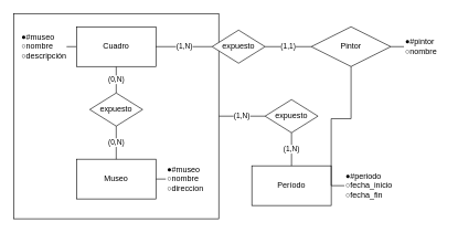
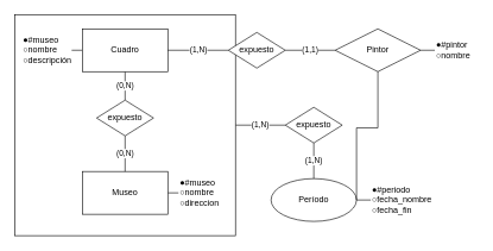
- <mxCell id="11" value="Período" style="rounded=0;whiteSpace=wrap;html=1;" vertex="1" parent="1"><mxGeometry x="380" y="250" width="120" height="60" as="geometry" /></mxCell>
+ <mxCell id="11" value="Período" style="ellipse;whiteSpace=wrap;html=1;" vertex="1" parent="1"><mxGeometry x="380" y="250" width="120" height="60" as="geometry" /></mxCell>
- <mxCell id="21" value="&lt;span style=&quot;&quot;&gt;●#periodo&lt;/span&gt;&lt;br style=&quot;&quot;&gt;&lt;span style=&quot;&quot;&gt;○fecha_inicio&lt;br&gt;&lt;/span&gt;&lt;span style=&quot;&quot;&gt;○fecha_fin&lt;/span&gt;&lt;span style=&quot;&quot;&gt;&lt;br&gt;&lt;/span&gt;" style="text;html=1;strokeColor=none;fillColor=none;align=left;verticalAlign=middle;whiteSpace=wrap;rounded=0;" vertex="1" parent="1"><mxGeometry x="520" y="257.5" width="90" height="45" as="geometry" /></mxCell>
+ <mxCell id="21" value="&lt;span style=&quot;&quot;&gt;●#periodo&lt;/span&gt;&lt;br style=&quot;&quot;&gt;&lt;span style=&quot;&quot;&gt;○fecha_nombre&lt;br&gt;&lt;/span&gt;&lt;span style=&quot;&quot;&gt;○fecha_fin&lt;/span&gt;&lt;span style=&quot;&quot;&gt;&lt;br&gt;&lt;/span&gt;" style="text;html=1;strokeColor=none;fillColor=none;align=left;verticalAlign=middle;whiteSpace=wrap;rounded=0;" vertex="1" parent="1"><mxGeometry x="520" y="257.5" width="90" height="45" as="geometry" /></mxCell>
